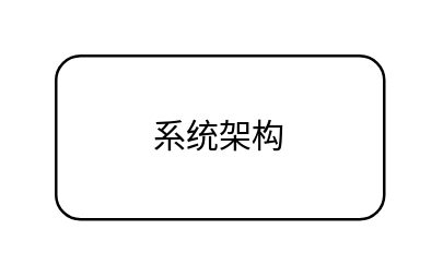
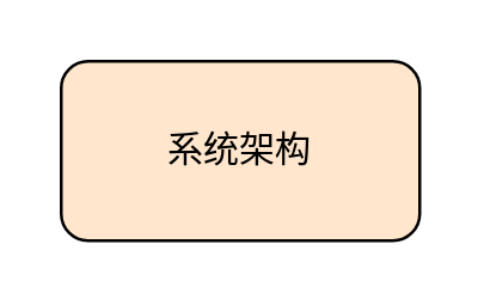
- <mxCell id="2" value="系统架构" style="rounded=1;whiteSpace=wrap;html=1;" vertex="1" parent="1"><mxGeometry x="20" y="20" width="120" height="60" as="geometry" /></mxCell>
+ <mxCell id="2" value="系统架构" style="rounded=1;whiteSpace=wrap;html=1;fillColor=#ffe6cc;" vertex="1" parent="1"><mxGeometry x="20" y="20" width="120" height="60" as="geometry" /></mxCell>
